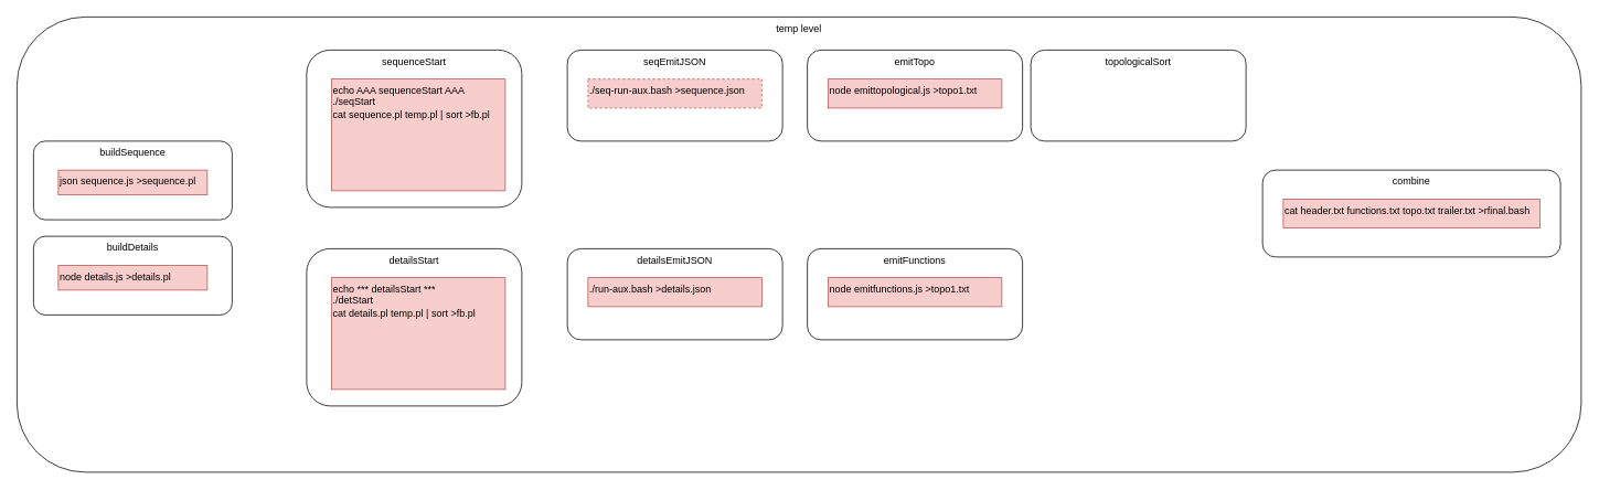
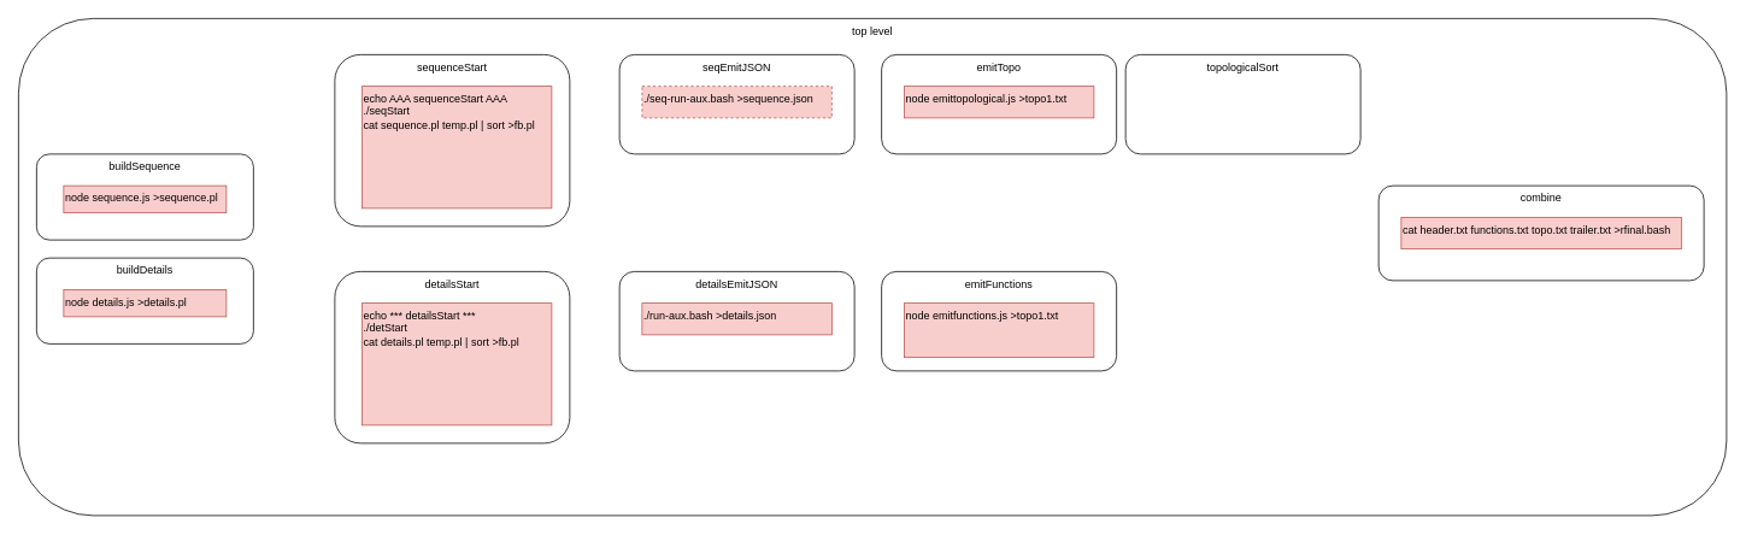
- <mxCell id="2" value="temp level" style="rounded=1;whiteSpace=wrap;html=1;verticalAlign=top;" parent="1" vertex="1"><mxGeometry x="20" y="20" width="1890" height="550" as="geometry" /></mxCell>
+ <mxCell id="2" value="top level" style="rounded=1;whiteSpace=wrap;html=1;verticalAlign=top;" parent="1" vertex="1"><mxGeometry x="20" y="20" width="1890" height="550" as="geometry" /></mxCell>
- <mxCell id="6" value="&lt;div&gt;&lt;div&gt;&lt;div&gt;json sequence.js &amp;gt;sequence.pl&lt;/div&gt;&lt;/div&gt;&lt;/div&gt;&lt;div&gt;&lt;br&gt;&lt;/div&gt;" style="rounded=0;whiteSpace=wrap;html=1;align=left;fillColor=#f8cecc;strokeColor=#b85450;verticalAlign=top;" parent="1" vertex="1"><mxGeometry x="70" y="205" width="180" height="30" as="geometry" /></mxCell>
+ <mxCell id="6" value="&lt;div&gt;&lt;div&gt;&lt;div&gt;node sequence.js &amp;gt;sequence.pl&lt;/div&gt;&lt;/div&gt;&lt;/div&gt;&lt;div&gt;&lt;br&gt;&lt;/div&gt;" style="rounded=0;whiteSpace=wrap;html=1;align=left;fillColor=#f8cecc;strokeColor=#b85450;verticalAlign=top;" parent="1" vertex="1"><mxGeometry x="70" y="205" width="180" height="30" as="geometry" /></mxCell>
- <mxCell id="19" value="&lt;div&gt;&lt;div&gt;&lt;div&gt;&lt;div&gt;node emitfunctions.js &amp;gt;topo1.txt&lt;/div&gt;&lt;div&gt;&lt;br&gt;&lt;/div&gt;&lt;/div&gt;&lt;/div&gt;&lt;/div&gt;" style="rounded=0;whiteSpace=wrap;html=1;align=left;fillColor=#f8cecc;strokeColor=#b85450;verticalAlign=top;" parent="1" vertex="1"><mxGeometry x="1000" y="335" width="210" height="35" as="geometry" /></mxCell>
+ <mxCell id="19" value="&lt;div&gt;&lt;div&gt;&lt;div&gt;&lt;div&gt;node emitfunctions.js &amp;gt;topo1.txt&lt;/div&gt;&lt;div&gt;&lt;br&gt;&lt;/div&gt;&lt;/div&gt;&lt;/div&gt;&lt;/div&gt;" style="rounded=0;whiteSpace=wrap;html=1;align=left;fillColor=#f8cecc;strokeColor=#b85450;verticalAlign=top;" parent="1" vertex="1"><mxGeometry x="1000" y="335" width="210" height="60" as="geometry" /></mxCell>
